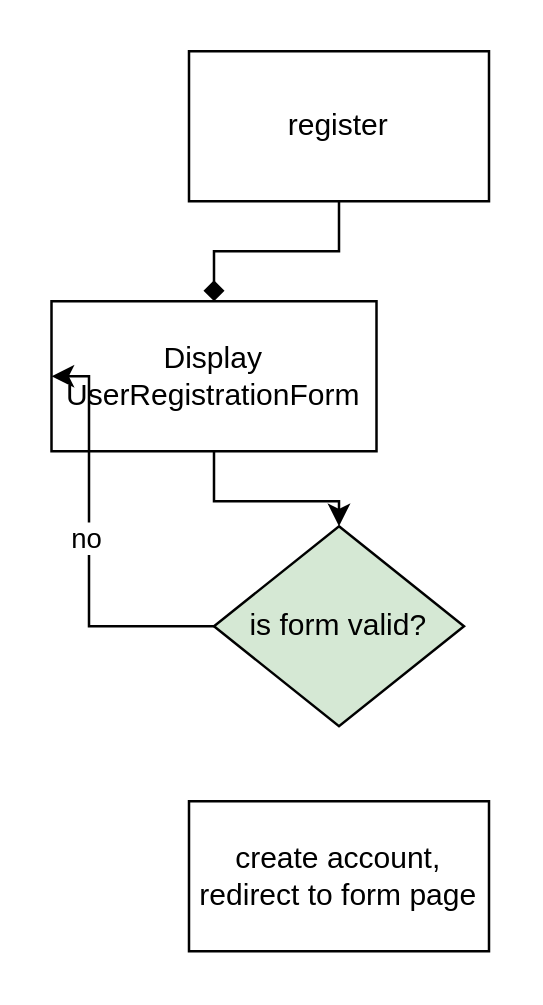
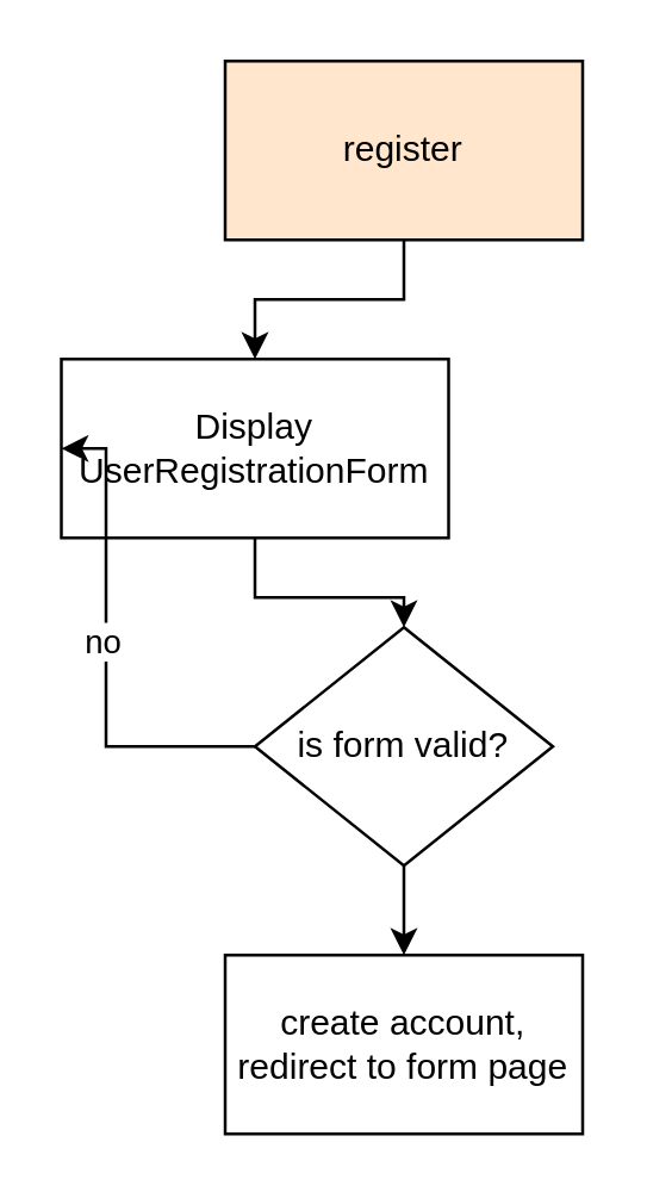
- <mxCell id="2" value="register" style="rounded=0;whiteSpace=wrap;html=1;" vertex="1" parent="1"><mxGeometry x="75" y="20" width="120" height="60" as="geometry" /></mxCell>
+ <mxCell id="2" value="register" style="rounded=0;whiteSpace=wrap;html=1;fillColor=#ffe6cc;" vertex="1" parent="1"><mxGeometry x="75" y="20" width="120" height="60" as="geometry" /></mxCell>
- <mxCell id="3" style="edgeStyle=orthogonalEdgeStyle;rounded=0;orthogonalLoop=1;jettySize=auto;html=1;exitX=0.5;exitY=1;exitDx=0;exitDy=0;endArrow=diamond;" edge="1" parent="1" source="2" target="5"><mxGeometry relative="1" as="geometry"><mxPoint x="135" y="210" as="sourcePoint" /></mxGeometry></mxCell>
+ <mxCell id="3" style="edgeStyle=orthogonalEdgeStyle;rounded=0;orthogonalLoop=1;jettySize=auto;html=1;exitX=0.5;exitY=1;exitDx=0;exitDy=0;" edge="1" parent="1" source="2" target="5"><mxGeometry relative="1" as="geometry"><mxPoint x="135" y="210" as="sourcePoint" /></mxGeometry></mxCell>
- <mxCell id="9" value="is form valid?" style="rhombus;whiteSpace=wrap;html=1;fillColor=#d5e8d4;" vertex="1" parent="1"><mxGeometry x="85" y="210" width="100" height="80" as="geometry" /></mxCell>
+ <mxCell id="9" value="is form valid?" style="rhombus;whiteSpace=wrap;html=1;" vertex="1" parent="1"><mxGeometry x="85" y="210" width="100" height="80" as="geometry" /></mxCell>
+ <mxCell id="8" style="edgeStyle=orthogonalEdgeStyle;rounded=0;orthogonalLoop=1;jettySize=auto;html=1;exitX=0.5;exitY=1;exitDx=0;exitDy=0;entryX=0.5;entryY=0;entryDx=0;entryDy=0;" edge="1" parent="1" source="9" target="10"><mxGeometry relative="1" as="geometry" /></mxCell>
